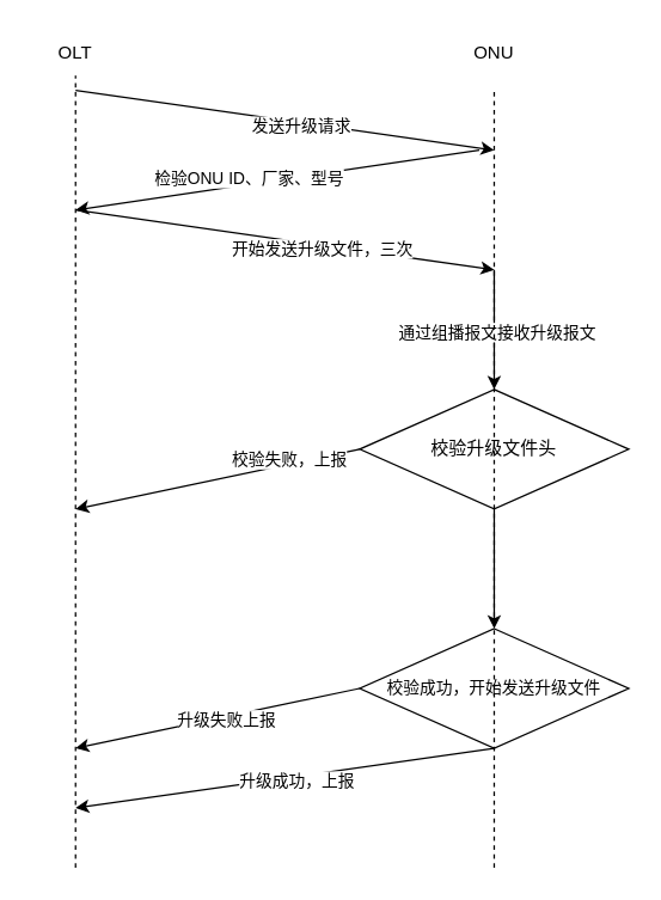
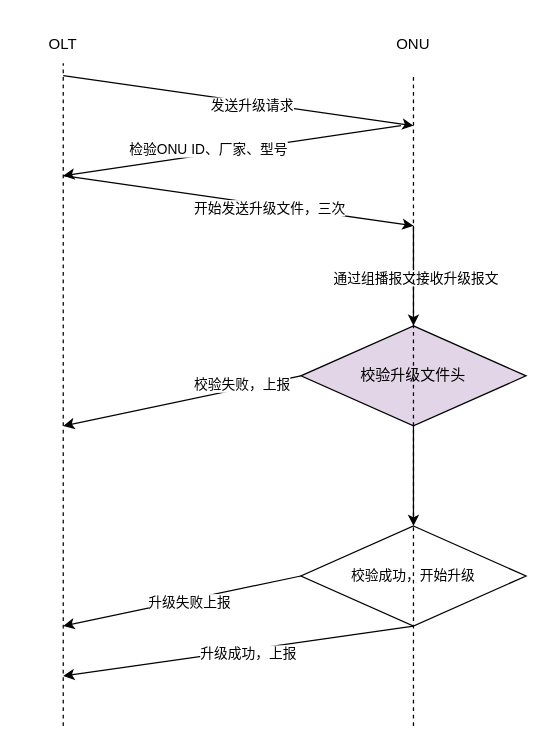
- <mxCell id="14" value="校验升级文件头" style="rhombus;whiteSpace=wrap;html=1;" vertex="1" parent="1"><mxGeometry x="240" y="260" width="180" height="80" as="geometry" /></mxCell>
+ <mxCell id="14" value="校验升级文件头" style="rhombus;whiteSpace=wrap;html=1;fillColor=#e1d5e7;" vertex="1" parent="1"><mxGeometry x="240" y="260" width="180" height="80" as="geometry" /></mxCell>
- <mxCell id="16" value="&lt;span style=&quot;font-size: 11px; text-wrap-mode: nowrap; background-color: rgb(255, 255, 255);&quot;&gt;校验成功，开始发送升级文件&lt;/span&gt;" style="rhombus;whiteSpace=wrap;html=1;" vertex="1" parent="1"><mxGeometry x="240" y="420" width="180" height="80" as="geometry" /></mxCell>
+ <mxCell id="16" value="&lt;span style=&quot;font-size: 11px; text-wrap-mode: nowrap; background-color: rgb(255, 255, 255);&quot;&gt;校验成功，开始升级&lt;/span&gt;" style="rhombus;whiteSpace=wrap;html=1;" vertex="1" parent="1"><mxGeometry x="240" y="420" width="180" height="80" as="geometry" /></mxCell>
